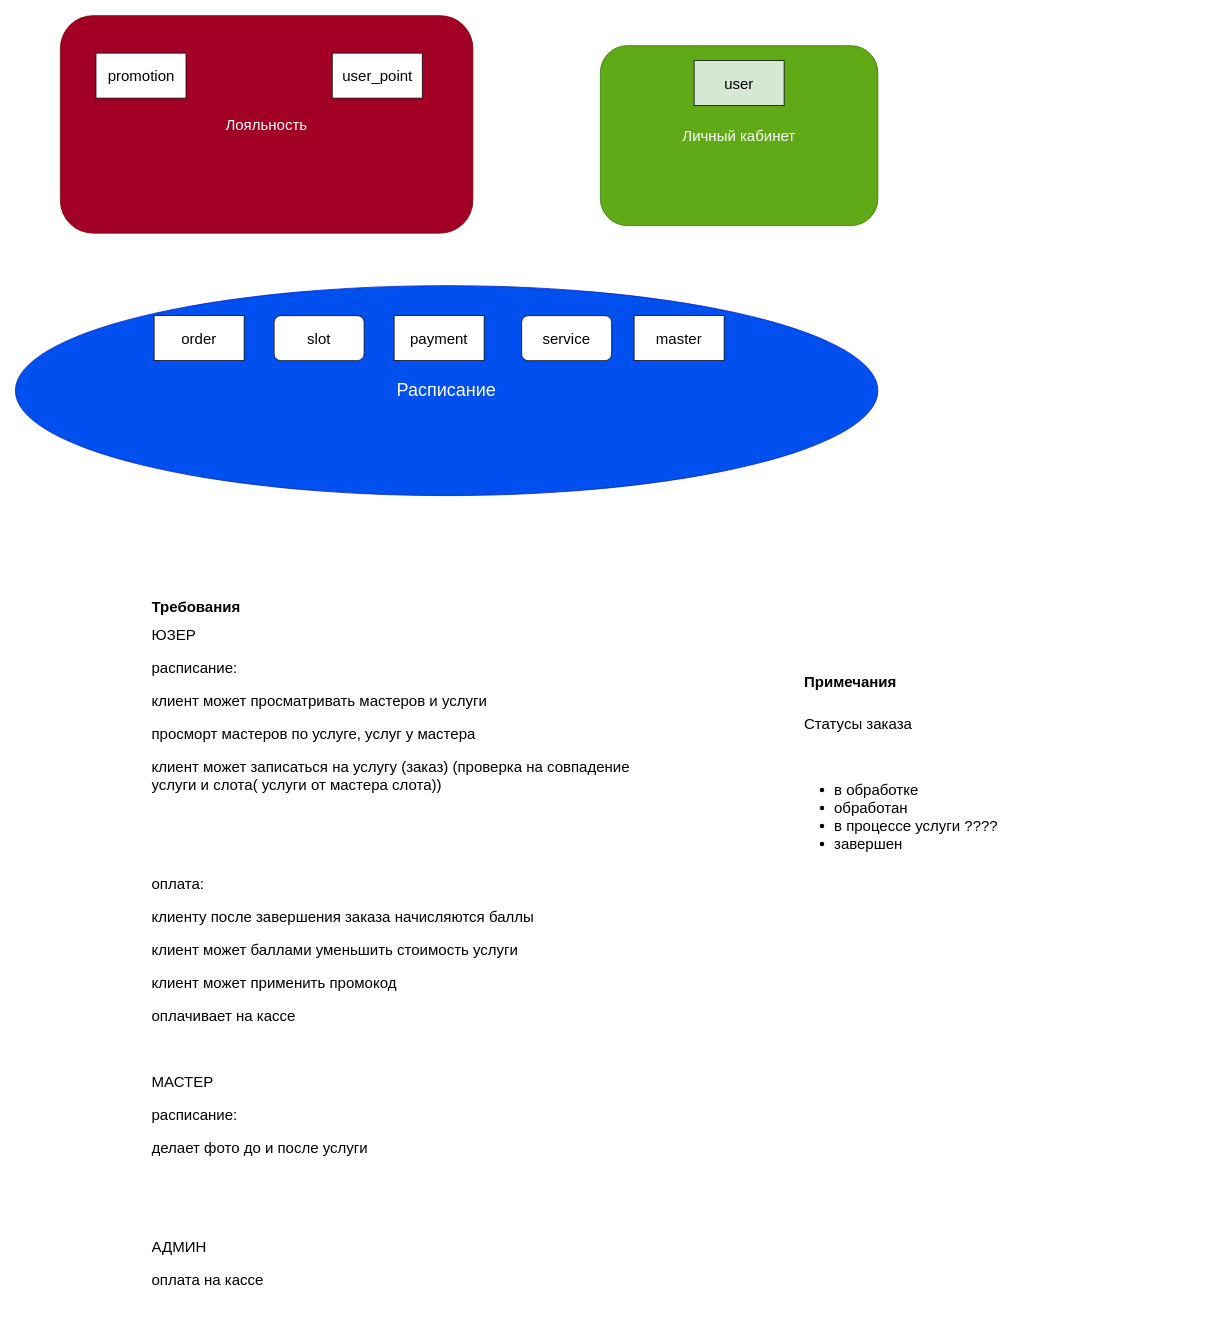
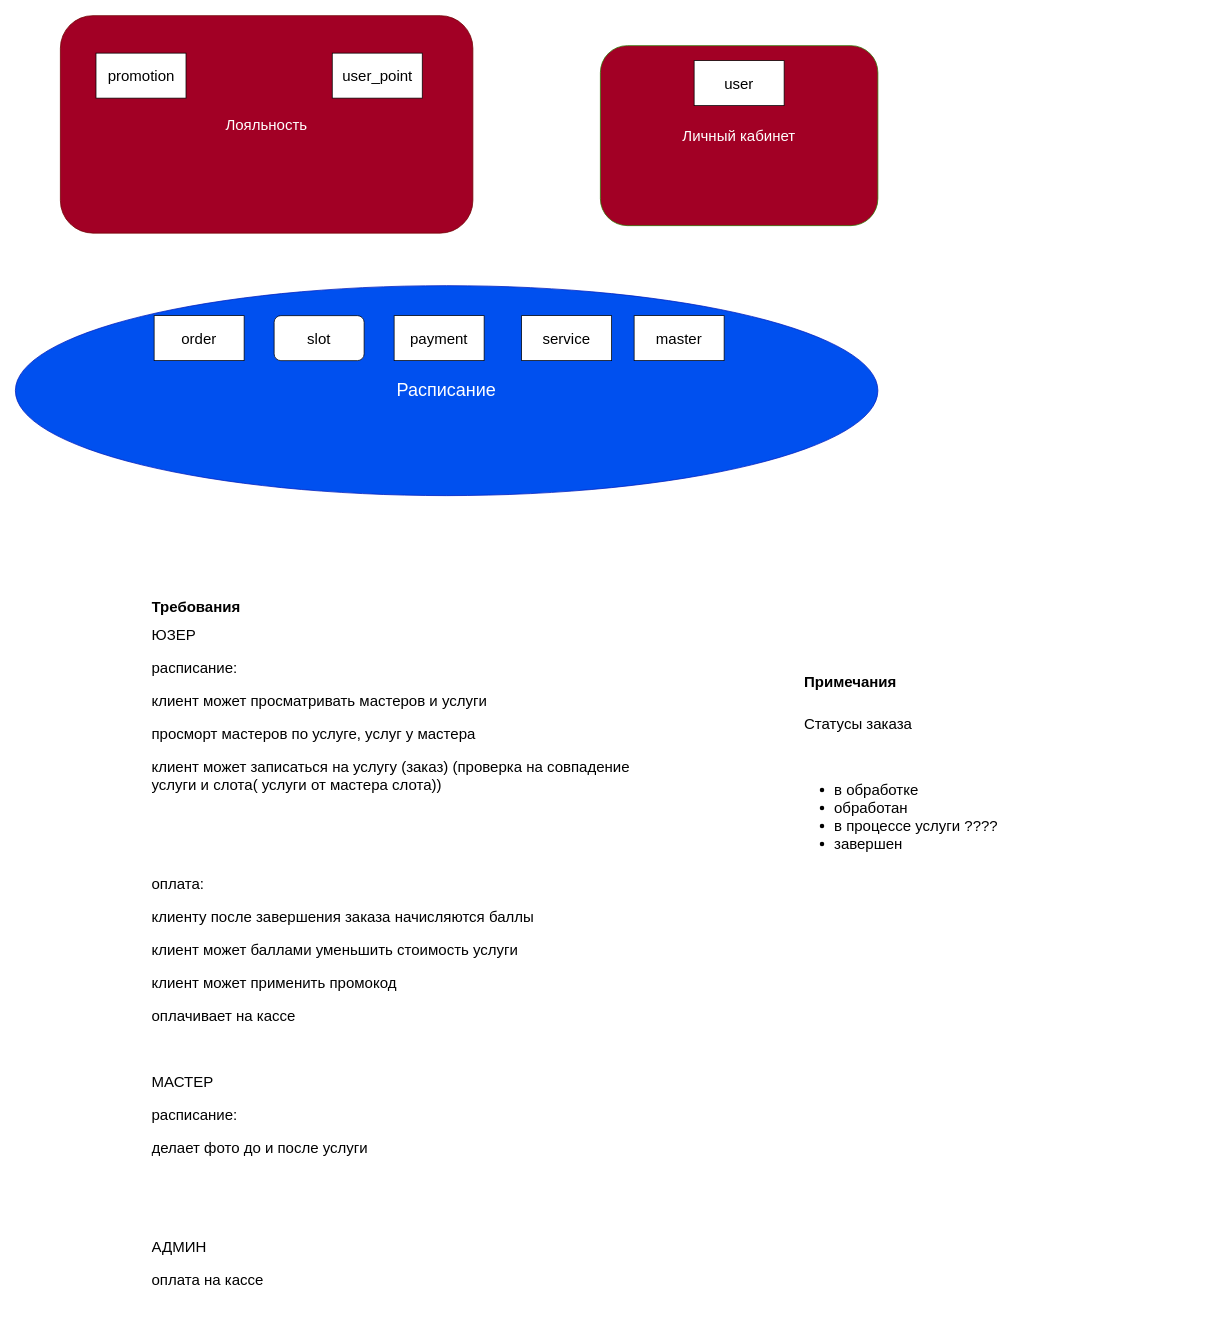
- <mxCell id="6" value="user" style="rounded=0;whiteSpace=wrap;html=1;fontSize=20;fillColor=#d5e8d4;" vertex="1" parent="4"><mxGeometry x="125" y="20" width="120" height="60" as="geometry" /></mxCell>
+ <mxCell id="6" value="user" style="rounded=0;whiteSpace=wrap;html=1;fontSize=20;" vertex="1" parent="4"><mxGeometry x="125" y="20" width="120" height="60" as="geometry" /></mxCell>
- <mxCell id="5" value="Личный кабинет" style="rounded=1;whiteSpace=wrap;html=1;fillColor=#60a917;fontColor=#ffffff;strokeColor=#2D7600;fontSize=20;" vertex="1" parent="4"><mxGeometry width="370" height="240" as="geometry" /></mxCell>
+ <mxCell id="5" value="Личный кабинет" style="rounded=1;whiteSpace=wrap;html=1;fillColor=#a20025;fontColor=#ffffff;strokeColor=#2D7600;fontSize=20;" vertex="1" parent="4"><mxGeometry width="370" height="240" as="geometry" /></mxCell>
- <mxCell id="18" value="service" style="whiteSpace=wrap;html=1;fontSize=20;rounded=1;" vertex="1" parent="14"><mxGeometry x="490" width="120" height="60" as="geometry" /></mxCell>
+ <mxCell id="18" value="service" style="rounded=0;whiteSpace=wrap;html=1;fontSize=20;" vertex="1" parent="14"><mxGeometry x="490" width="120" height="60" as="geometry" /></mxCell>
